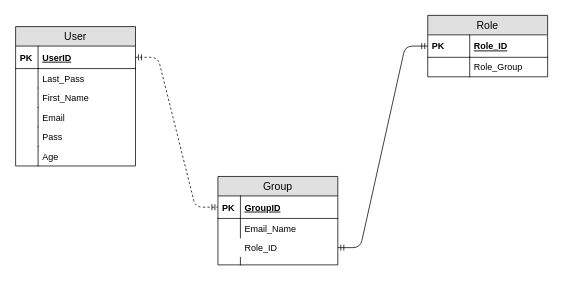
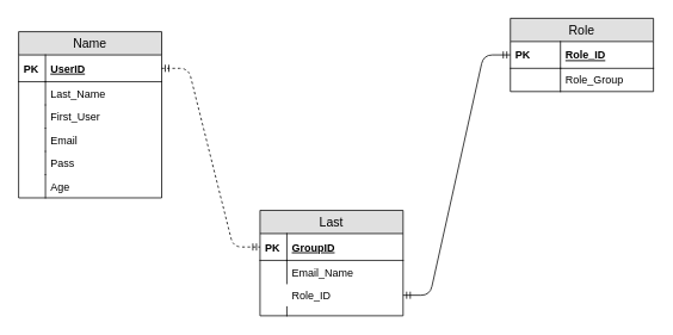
- <mxCell id="2" value="User" style="swimlane;fontStyle=0;childLayout=stackLayout;horizontal=1;startSize=26;fillColor=#e0e0e0;horizontalStack=0;resizeParent=1;resizeParentMax=0;resizeLast=0;collapsible=1;marginBottom=0;swimlaneFillColor=#ffffff;align=center;fontSize=14;" vertex="1" parent="1"><mxGeometry x="20" y="35" width="160" height="186" as="geometry" /></mxCell>
+ <mxCell id="2" value="Name" style="swimlane;fontStyle=0;childLayout=stackLayout;horizontal=1;startSize=26;fillColor=#e0e0e0;horizontalStack=0;resizeParent=1;resizeParentMax=0;resizeLast=0;collapsible=1;marginBottom=0;swimlaneFillColor=#ffffff;align=center;fontSize=14;" vertex="1" parent="1"><mxGeometry x="20" y="35" width="160" height="186" as="geometry" /></mxCell>
- <mxCell id="5" value="Last_Pass" style="shape=partialRectangle;top=0;left=0;right=0;bottom=0;align=left;verticalAlign=top;fillColor=none;spacingLeft=34;spacingRight=4;overflow=hidden;rotatable=0;points=[[0,0.5],[1,0.5]];portConstraint=eastwest;dropTarget=0;fontSize=12;" vertex="1" parent="2"><mxGeometry y="56" width="160" height="26" as="geometry" /></mxCell>
+ <mxCell id="5" value="Last_Name" style="shape=partialRectangle;top=0;left=0;right=0;bottom=0;align=left;verticalAlign=top;fillColor=none;spacingLeft=34;spacingRight=4;overflow=hidden;rotatable=0;points=[[0,0.5],[1,0.5]];portConstraint=eastwest;dropTarget=0;fontSize=12;" vertex="1" parent="2"><mxGeometry y="56" width="160" height="26" as="geometry" /></mxCell>
- <mxCell id="7" value="First_Name" style="shape=partialRectangle;top=0;left=0;right=0;bottom=0;align=left;verticalAlign=top;fillColor=none;spacingLeft=34;spacingRight=4;overflow=hidden;rotatable=0;points=[[0,0.5],[1,0.5]];portConstraint=eastwest;dropTarget=0;fontSize=12;" vertex="1" parent="2"><mxGeometry y="82" width="160" height="26" as="geometry" /></mxCell>
+ <mxCell id="7" value="First_User" style="shape=partialRectangle;top=0;left=0;right=0;bottom=0;align=left;verticalAlign=top;fillColor=none;spacingLeft=34;spacingRight=4;overflow=hidden;rotatable=0;points=[[0,0.5],[1,0.5]];portConstraint=eastwest;dropTarget=0;fontSize=12;" vertex="1" parent="2"><mxGeometry y="82" width="160" height="26" as="geometry" /></mxCell>
- <mxCell id="15" value="Group" style="swimlane;fontStyle=0;childLayout=stackLayout;horizontal=1;startSize=26;fillColor=#e0e0e0;horizontalStack=0;resizeParent=1;resizeParentMax=0;resizeLast=0;collapsible=1;marginBottom=0;swimlaneFillColor=#ffffff;align=center;fontSize=14;" vertex="1" parent="1"><mxGeometry x="290" y="235" width="160" height="118" as="geometry" /></mxCell>
+ <mxCell id="15" value="Last" style="swimlane;fontStyle=0;childLayout=stackLayout;horizontal=1;startSize=26;fillColor=#e0e0e0;horizontalStack=0;resizeParent=1;resizeParentMax=0;resizeLast=0;collapsible=1;marginBottom=0;swimlaneFillColor=#ffffff;align=center;fontSize=14;" vertex="1" parent="1"><mxGeometry x="290" y="235" width="160" height="118" as="geometry" /></mxCell>
